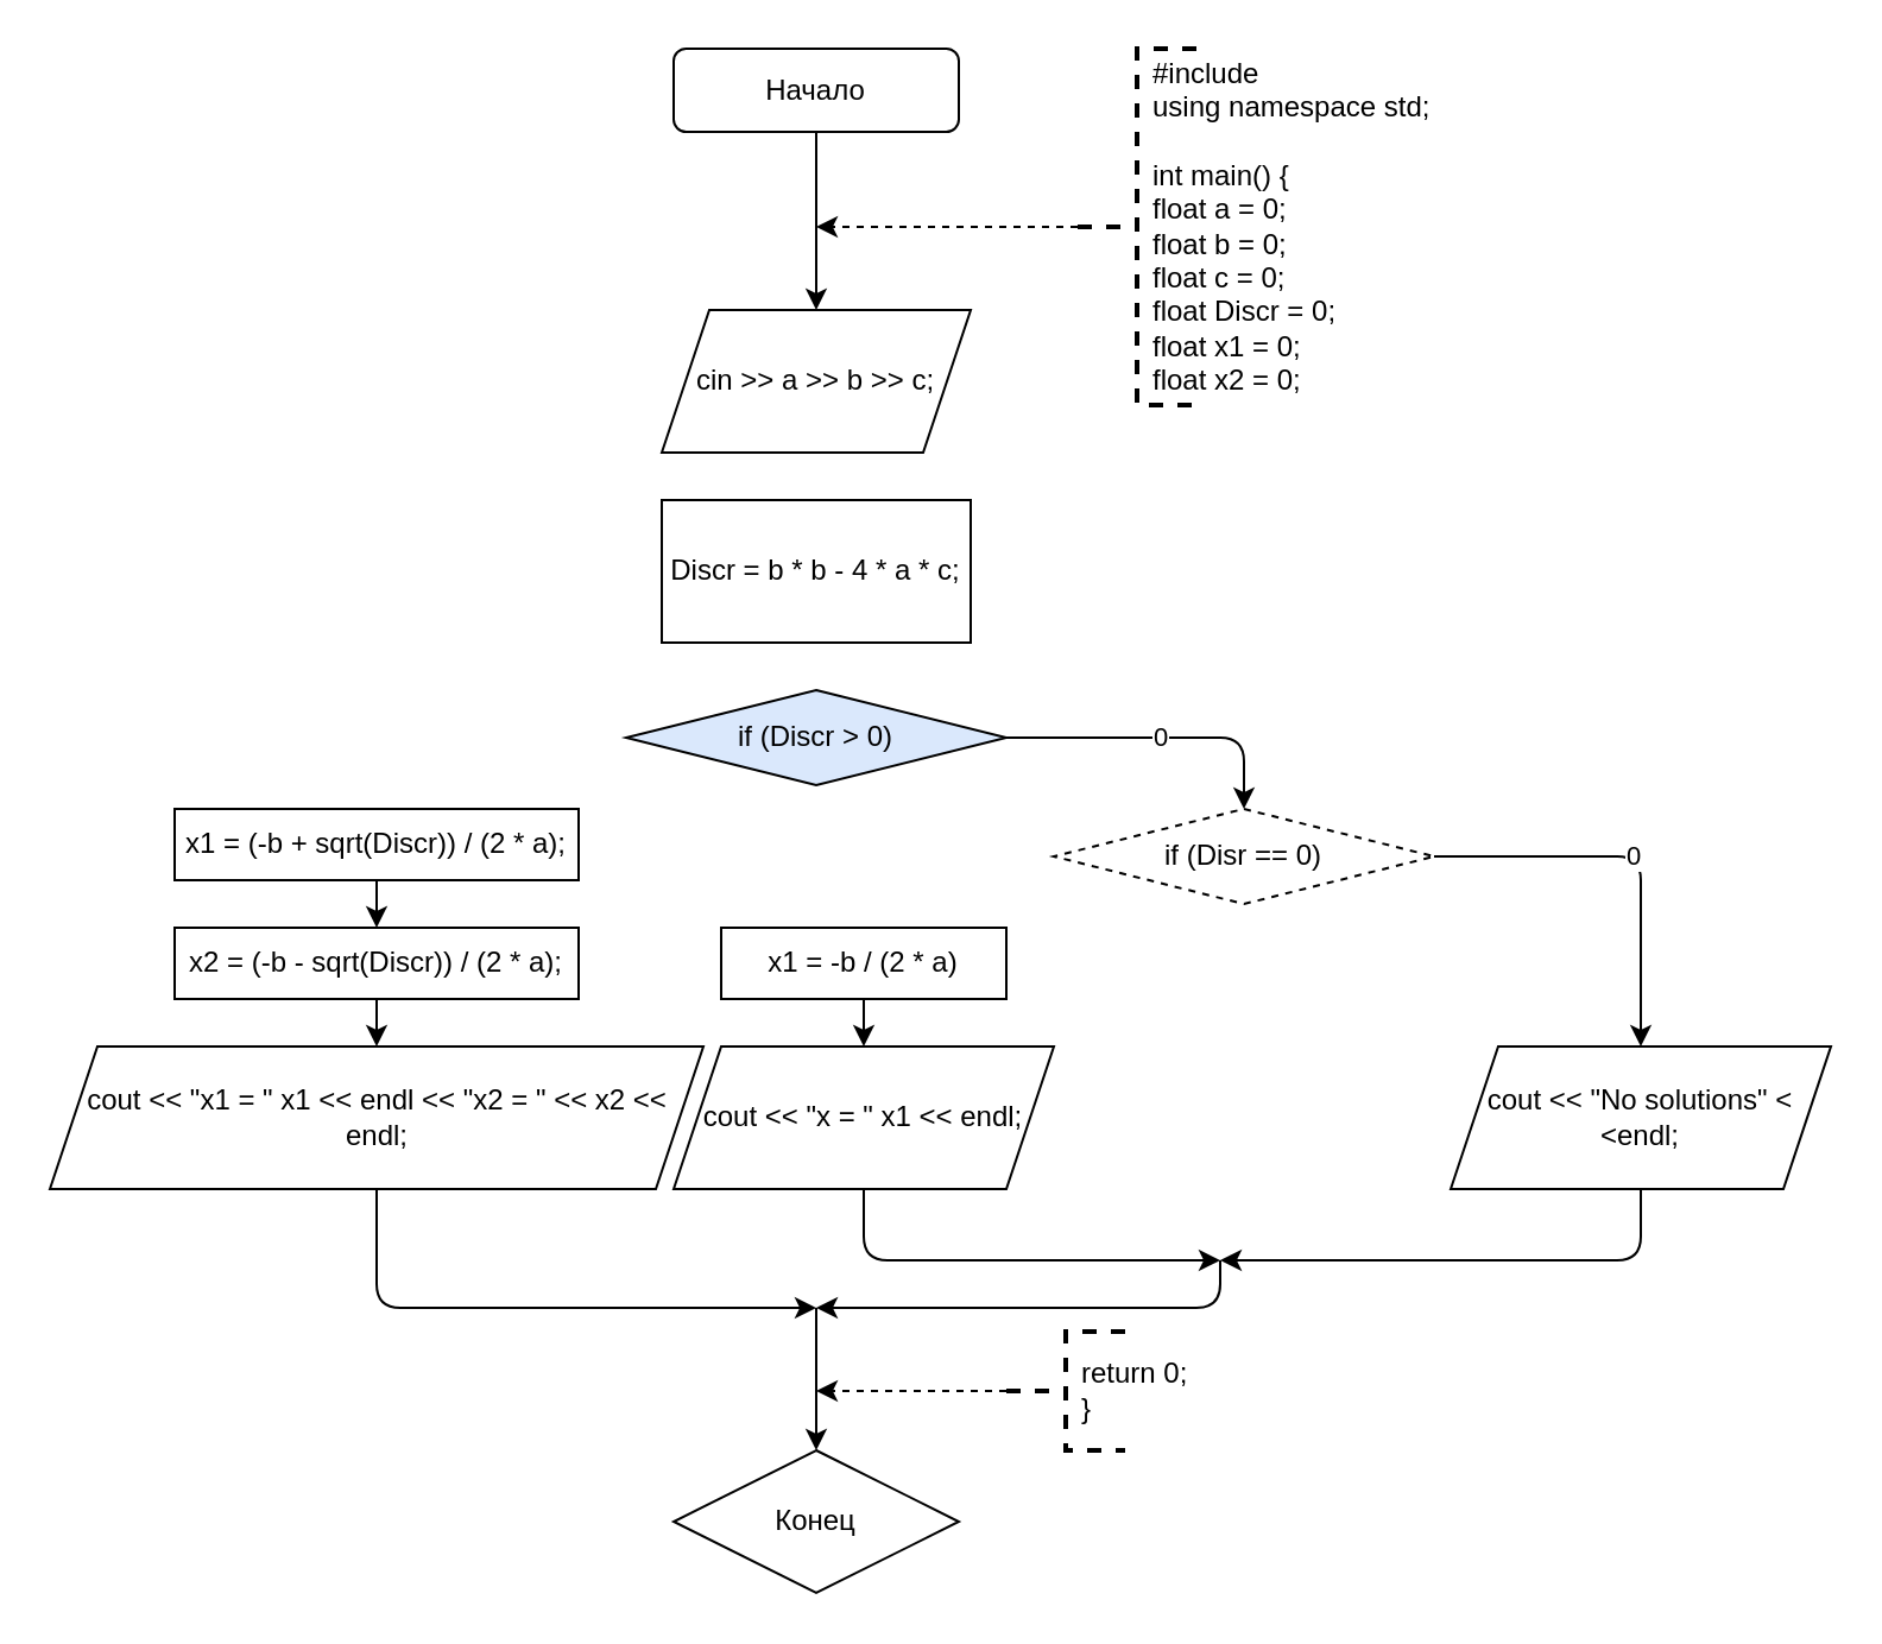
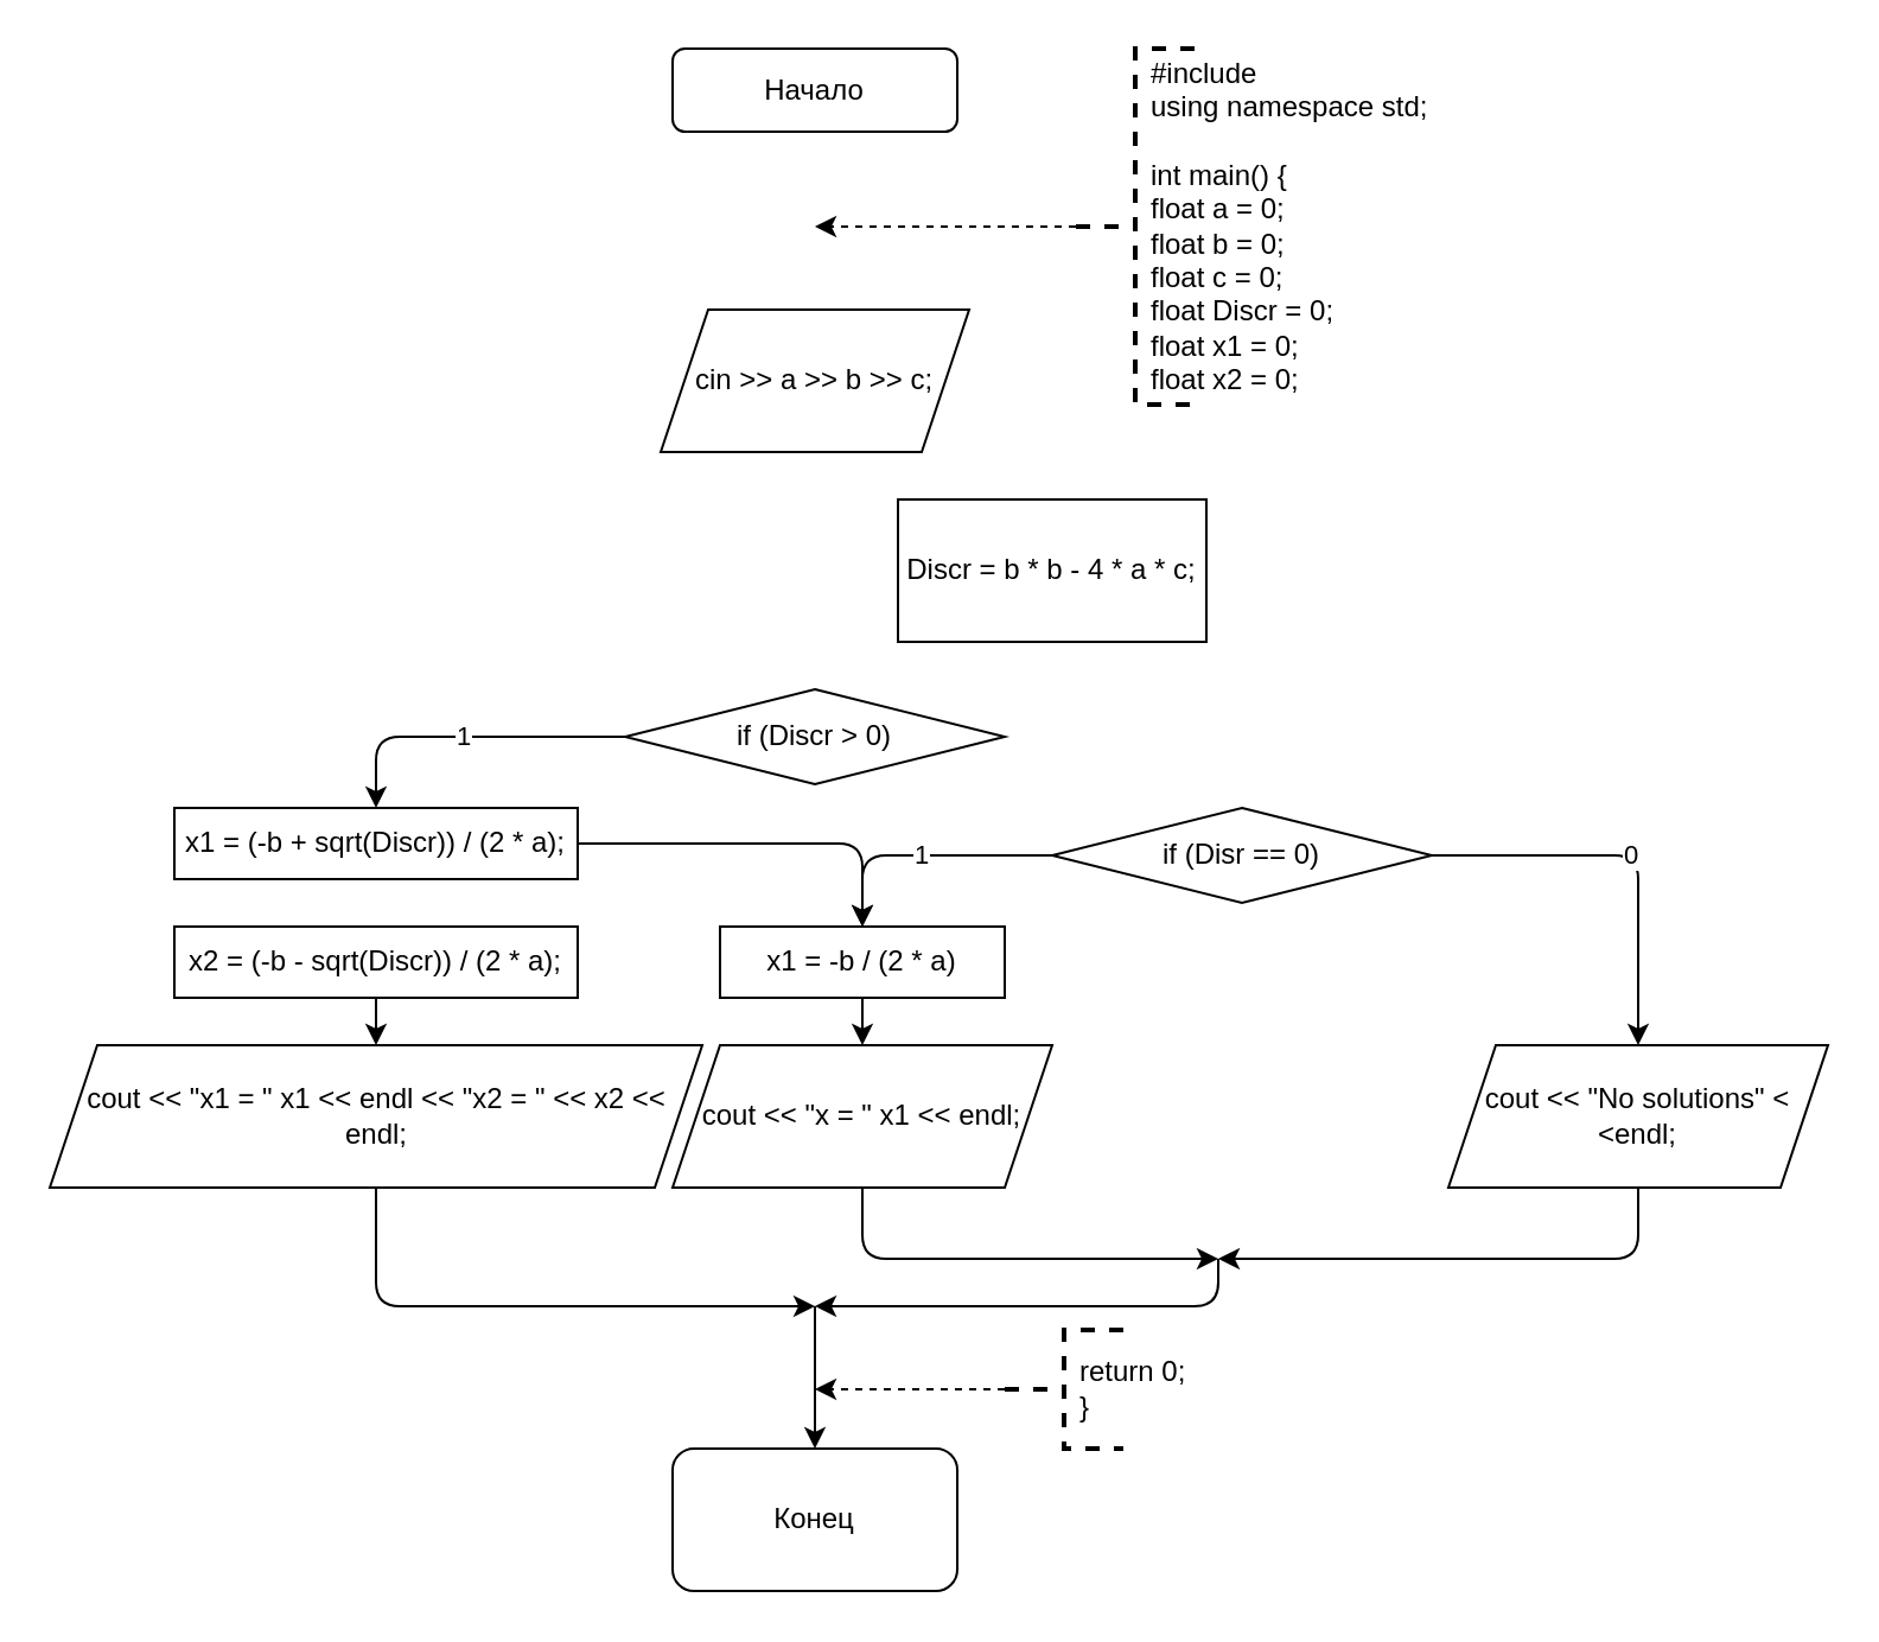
- <mxCell id="2" style="edgeStyle=orthogonalEdgeStyle;rounded=1;orthogonalLoop=1;jettySize=auto;html=1;entryX=0.5;entryY=0;entryDx=0;entryDy=0;" edge="1" parent="1" source="3" target="4"><mxGeometry relative="1" as="geometry" /></mxCell>
- <mxCell id="5" value="Discr = b * b - 4 * a * c;" style="rounded=0;whiteSpace=wrap;html=1;" vertex="1" parent="1"><mxGeometry x="278" y="210" width="130" height="60" as="geometry" /></mxCell>
+ <mxCell id="5" value="Discr = b * b - 4 * a * c;" style="rounded=0;whiteSpace=wrap;html=1;" vertex="1" parent="1"><mxGeometry x="378" y="210" width="130" height="60" as="geometry" /></mxCell>
+ <mxCell id="6" value="1" style="edgeStyle=orthogonalEdgeStyle;rounded=1;orthogonalLoop=1;jettySize=auto;html=1;" edge="1" parent="1" source="8" target="10"><mxGeometry relative="1" as="geometry"><mxPoint x="193" y="340" as="targetPoint" /></mxGeometry></mxCell>
- <mxCell id="8" value="if (Discr &amp;gt; 0)" style="rhombus;whiteSpace=wrap;html=1;fillColor=#dae8fc;" vertex="1" parent="1"><mxGeometry x="263" y="290" width="160" height="40" as="geometry" /></mxCell>
+ <mxCell id="8" value="if (Discr &amp;gt; 0)" style="rhombus;whiteSpace=wrap;html=1;" vertex="1" parent="1"><mxGeometry x="263" y="290" width="160" height="40" as="geometry" /></mxCell>
- <mxCell id="7" value="0" style="edgeStyle=orthogonalEdgeStyle;rounded=1;orthogonalLoop=1;jettySize=auto;html=1;" edge="1" parent="1" source="8" target="16"><mxGeometry relative="1" as="geometry"><mxPoint x="543" y="320" as="targetPoint" /></mxGeometry></mxCell>
+ <mxCell id="14" value="1" style="edgeStyle=orthogonalEdgeStyle;rounded=1;orthogonalLoop=1;jettySize=auto;html=1;" edge="1" parent="1" source="16" target="18"><mxGeometry relative="1" as="geometry"><mxPoint x="363" y="370" as="targetPoint" /></mxGeometry></mxCell>
- <mxCell id="16" value="if (Disr == 0)" style="rhombus;whiteSpace=wrap;html=1;dashed=1;" vertex="1" parent="1"><mxGeometry x="443" y="340" width="160" height="40" as="geometry" /></mxCell>
+ <mxCell id="16" value="if (Disr == 0)" style="rhombus;whiteSpace=wrap;html=1;" vertex="1" parent="1"><mxGeometry x="443" y="340" width="160" height="40" as="geometry" /></mxCell>
- <mxCell id="9" style="edgeStyle=orthogonalEdgeStyle;rounded=1;orthogonalLoop=1;jettySize=auto;html=1;" edge="1" parent="1" source="10" target="12"><mxGeometry relative="1" as="geometry" /></mxCell>
+ <mxCell id="9" style="edgeStyle=orthogonalEdgeStyle;rounded=1;orthogonalLoop=1;jettySize=auto;html=1;" edge="1" parent="1" source="10" target="18"><mxGeometry relative="1" as="geometry" /></mxCell>
- <mxCell id="26" value="Конец" style="rhombus;whiteSpace=wrap;html=1;" vertex="1" parent="1"><mxGeometry x="283" y="610" width="120" height="60" as="geometry" /></mxCell>
+ <mxCell id="26" value="Конец" style="rounded=1;whiteSpace=wrap;html=1;" vertex="1" parent="1"><mxGeometry x="283" y="610" width="120" height="60" as="geometry" /></mxCell>
